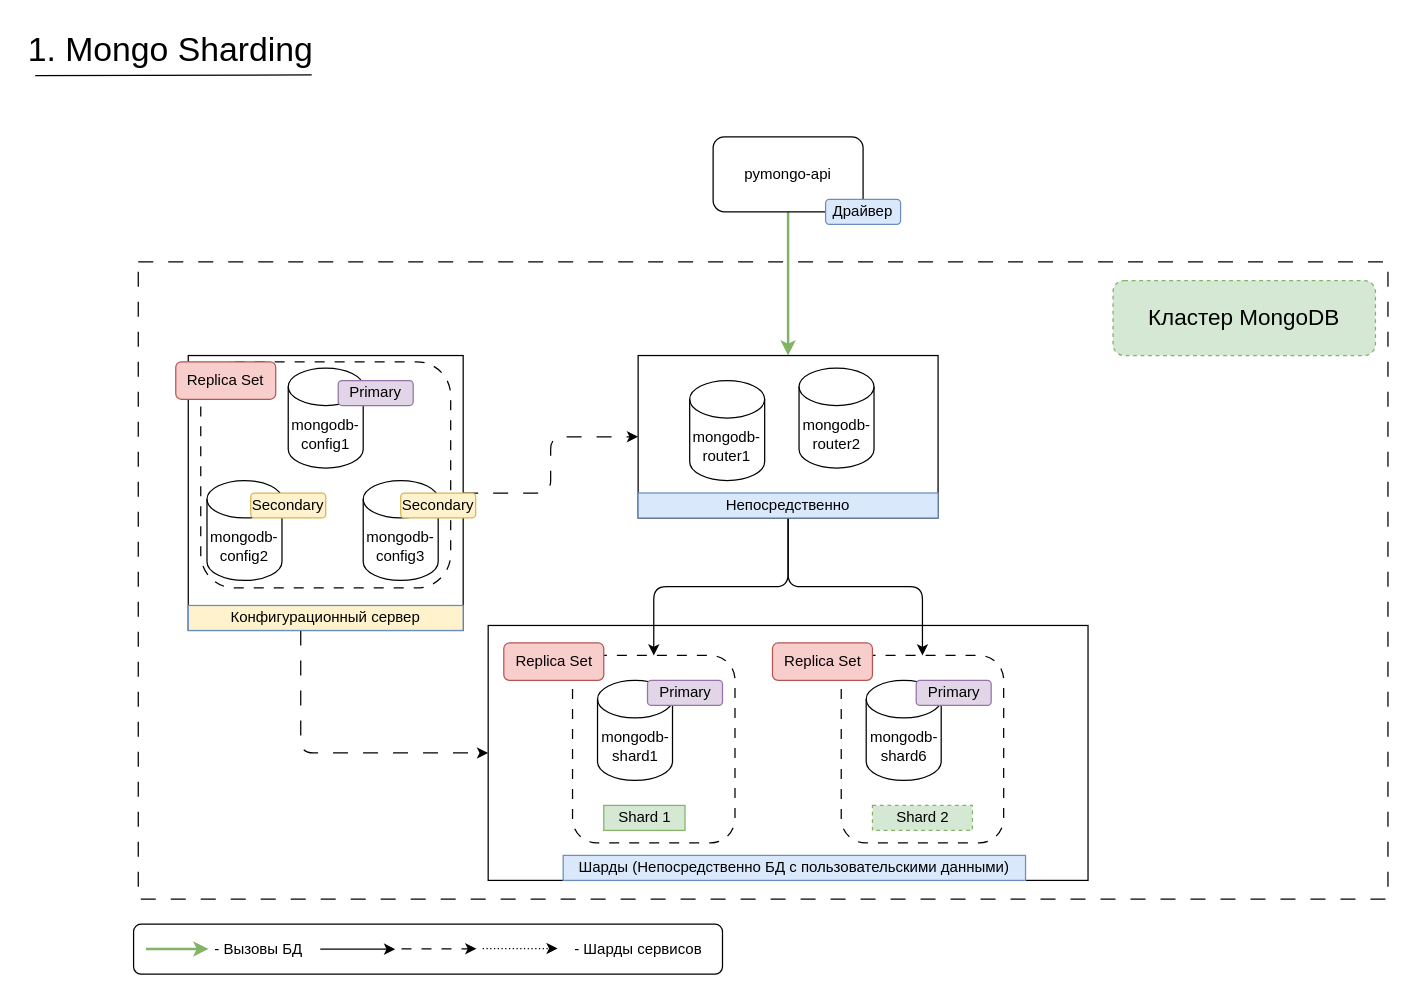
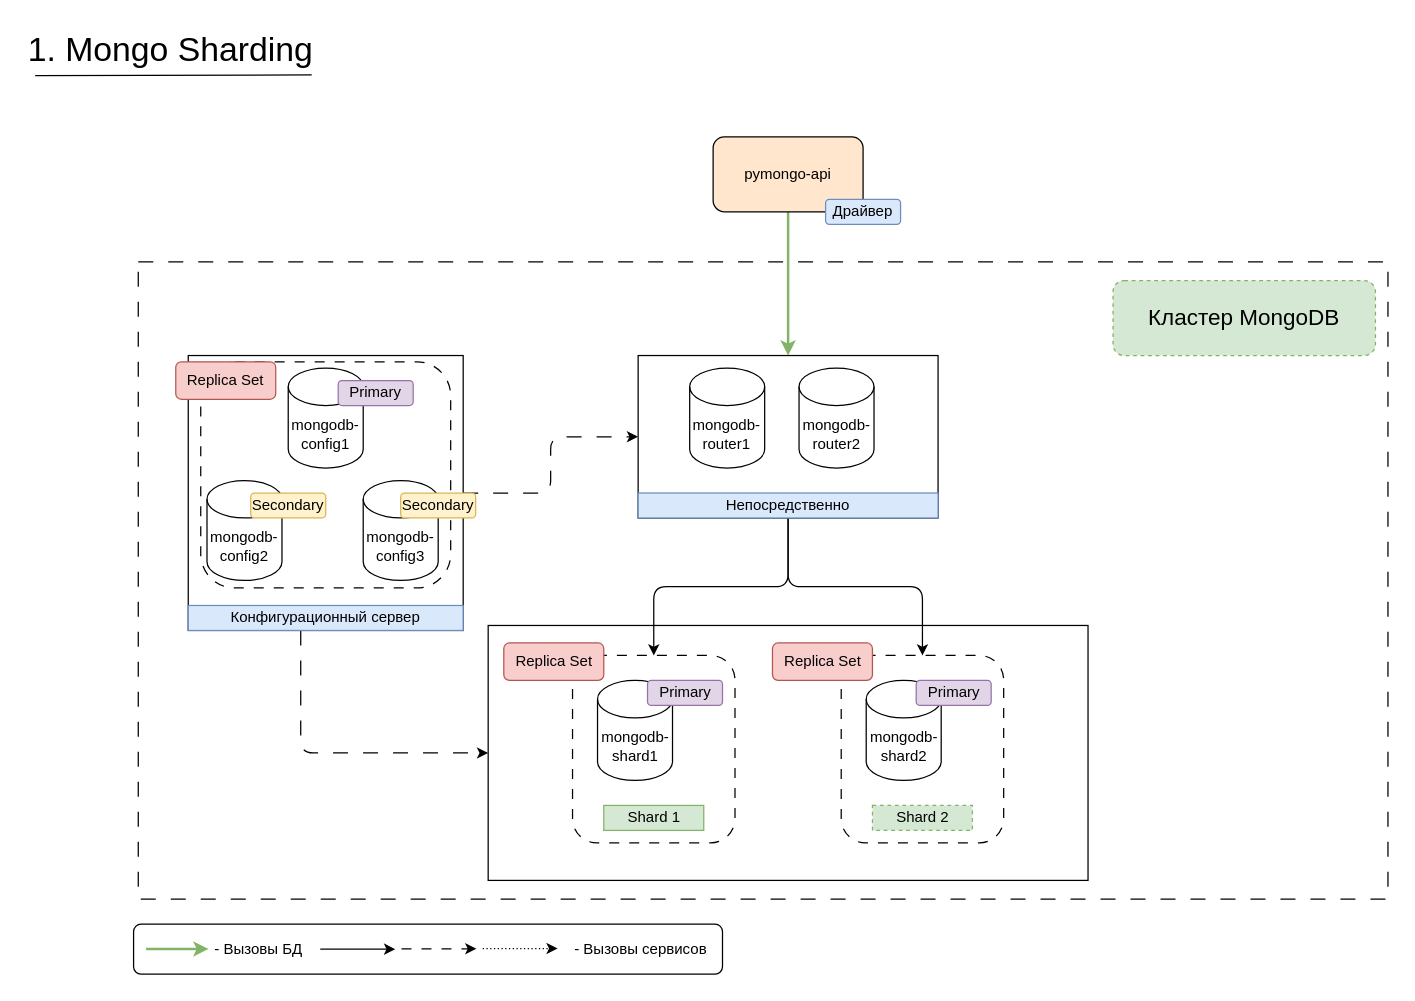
- <mxCell id="8" value="pymongo-api" style="rounded=1;whiteSpace=wrap;html=1;" vertex="1" parent="1"><mxGeometry x="570" y="109" width="120" height="60" as="geometry" /></mxCell>
+ <mxCell id="8" value="pymongo-api" style="rounded=1;whiteSpace=wrap;html=1;fillColor=#ffe6cc;" vertex="1" parent="1"><mxGeometry x="570" y="109" width="120" height="60" as="geometry" /></mxCell>
- <mxCell id="11" value="mongodb-router1" style="shape=cylinder3;whiteSpace=wrap;html=1;boundedLbl=1;backgroundOutline=1;size=15;" vertex="1" parent="1"><mxGeometry x="551.25" y="304" width="60" height="80" as="geometry" /></mxCell>
+ <mxCell id="11" value="mongodb-router1" style="shape=cylinder3;whiteSpace=wrap;html=1;boundedLbl=1;backgroundOutline=1;size=15;" vertex="1" parent="1"><mxGeometry x="551.25" y="294" width="60" height="80" as="geometry" /></mxCell>
- <mxCell id="37" value="Конфигурационный сервер" style="rounded=0;whiteSpace=wrap;html=1;fillColor=#fff2cc;strokeColor=#6c8ebf;" vertex="1" parent="1"><mxGeometry x="150" y="484" width="220" height="20" as="geometry" /></mxCell>
+ <mxCell id="37" value="Конфигурационный сервер" style="rounded=0;whiteSpace=wrap;html=1;fillColor=#dae8fc;strokeColor=#6c8ebf;" vertex="1" parent="1"><mxGeometry x="150" y="484" width="220" height="20" as="geometry" /></mxCell>
- <mxCell id="16" value="mongodb-shard6" style="shape=cylinder3;whiteSpace=wrap;html=1;boundedLbl=1;backgroundOutline=1;size=15;" vertex="1" parent="1"><mxGeometry x="692.5" y="544" width="60" height="80" as="geometry" /></mxCell>
+ <mxCell id="16" value="mongodb-shard2" style="shape=cylinder3;whiteSpace=wrap;html=1;boundedLbl=1;backgroundOutline=1;size=15;" vertex="1" parent="1"><mxGeometry x="692.5" y="544" width="60" height="80" as="geometry" /></mxCell>
- <mxCell id="15" value="Shard 1" style="rounded=0;whiteSpace=wrap;html=1;fillColor=#d5e8d4;strokeColor=#82b366;" vertex="1" parent="1"><mxGeometry x="482.5" y="644" width="65" height="20" as="geometry" /></mxCell>
+ <mxCell id="15" value="Shard 1" style="rounded=0;whiteSpace=wrap;html=1;fillColor=#d5e8d4;strokeColor=#82b366;" vertex="1" parent="1"><mxGeometry x="482.5" y="644" width="80" height="20" as="geometry" /></mxCell>
- <mxCell id="22" value="Шарды (Непосредственно БД с пользовательскими данными)" style="rounded=0;whiteSpace=wrap;html=1;fillColor=#dae8fc;strokeColor=#6c8ebf;" vertex="1" parent="1"><mxGeometry x="450" y="684" width="370" height="20" as="geometry" /></mxCell>
- <mxCell id="28" value="&amp;nbsp;- Шарды сервисов" style="text;html=1;align=left;verticalAlign=middle;whiteSpace=wrap;rounded=0;" vertex="1" parent="1"><mxGeometry x="454.38" y="754" width="122.5" height="10" as="geometry" /></mxCell>
+ <mxCell id="28" value="&amp;nbsp;- Вызовы сервисов" style="text;html=1;align=left;verticalAlign=middle;whiteSpace=wrap;rounded=0;" vertex="1" parent="1"><mxGeometry x="454.38" y="754" width="122.5" height="10" as="geometry" /></mxCell>
